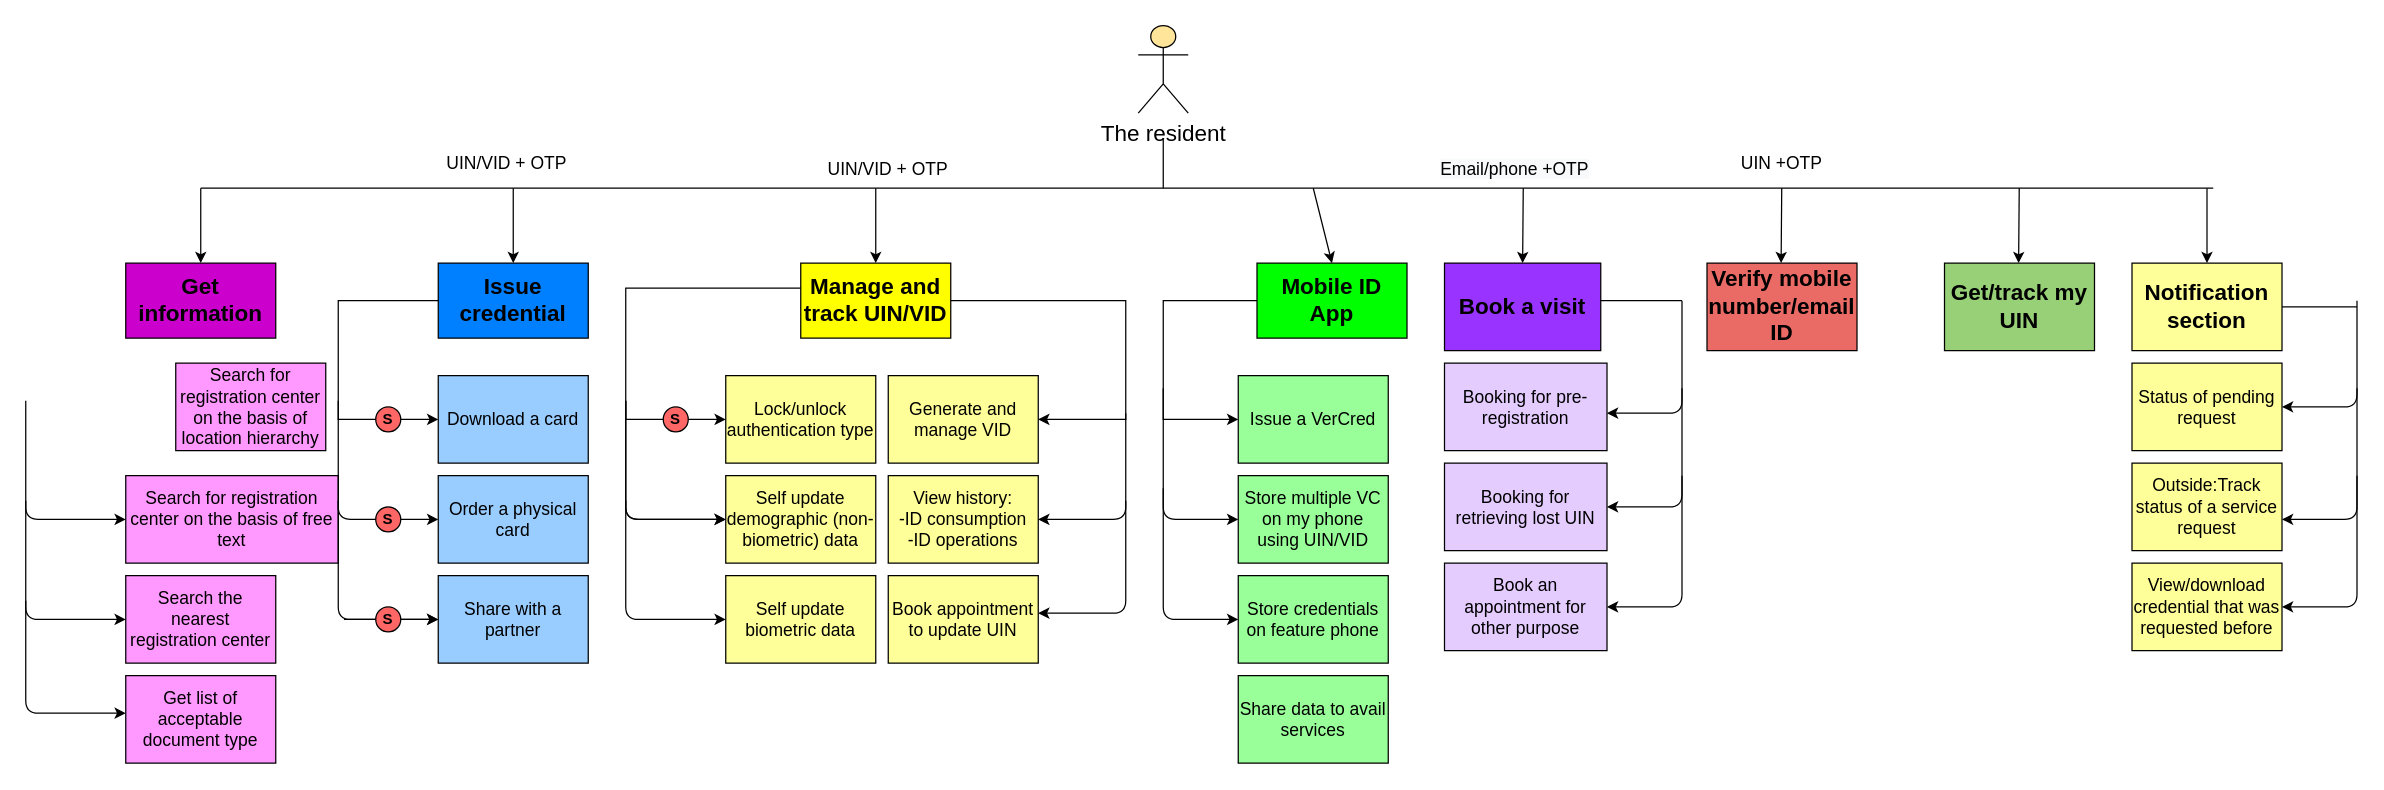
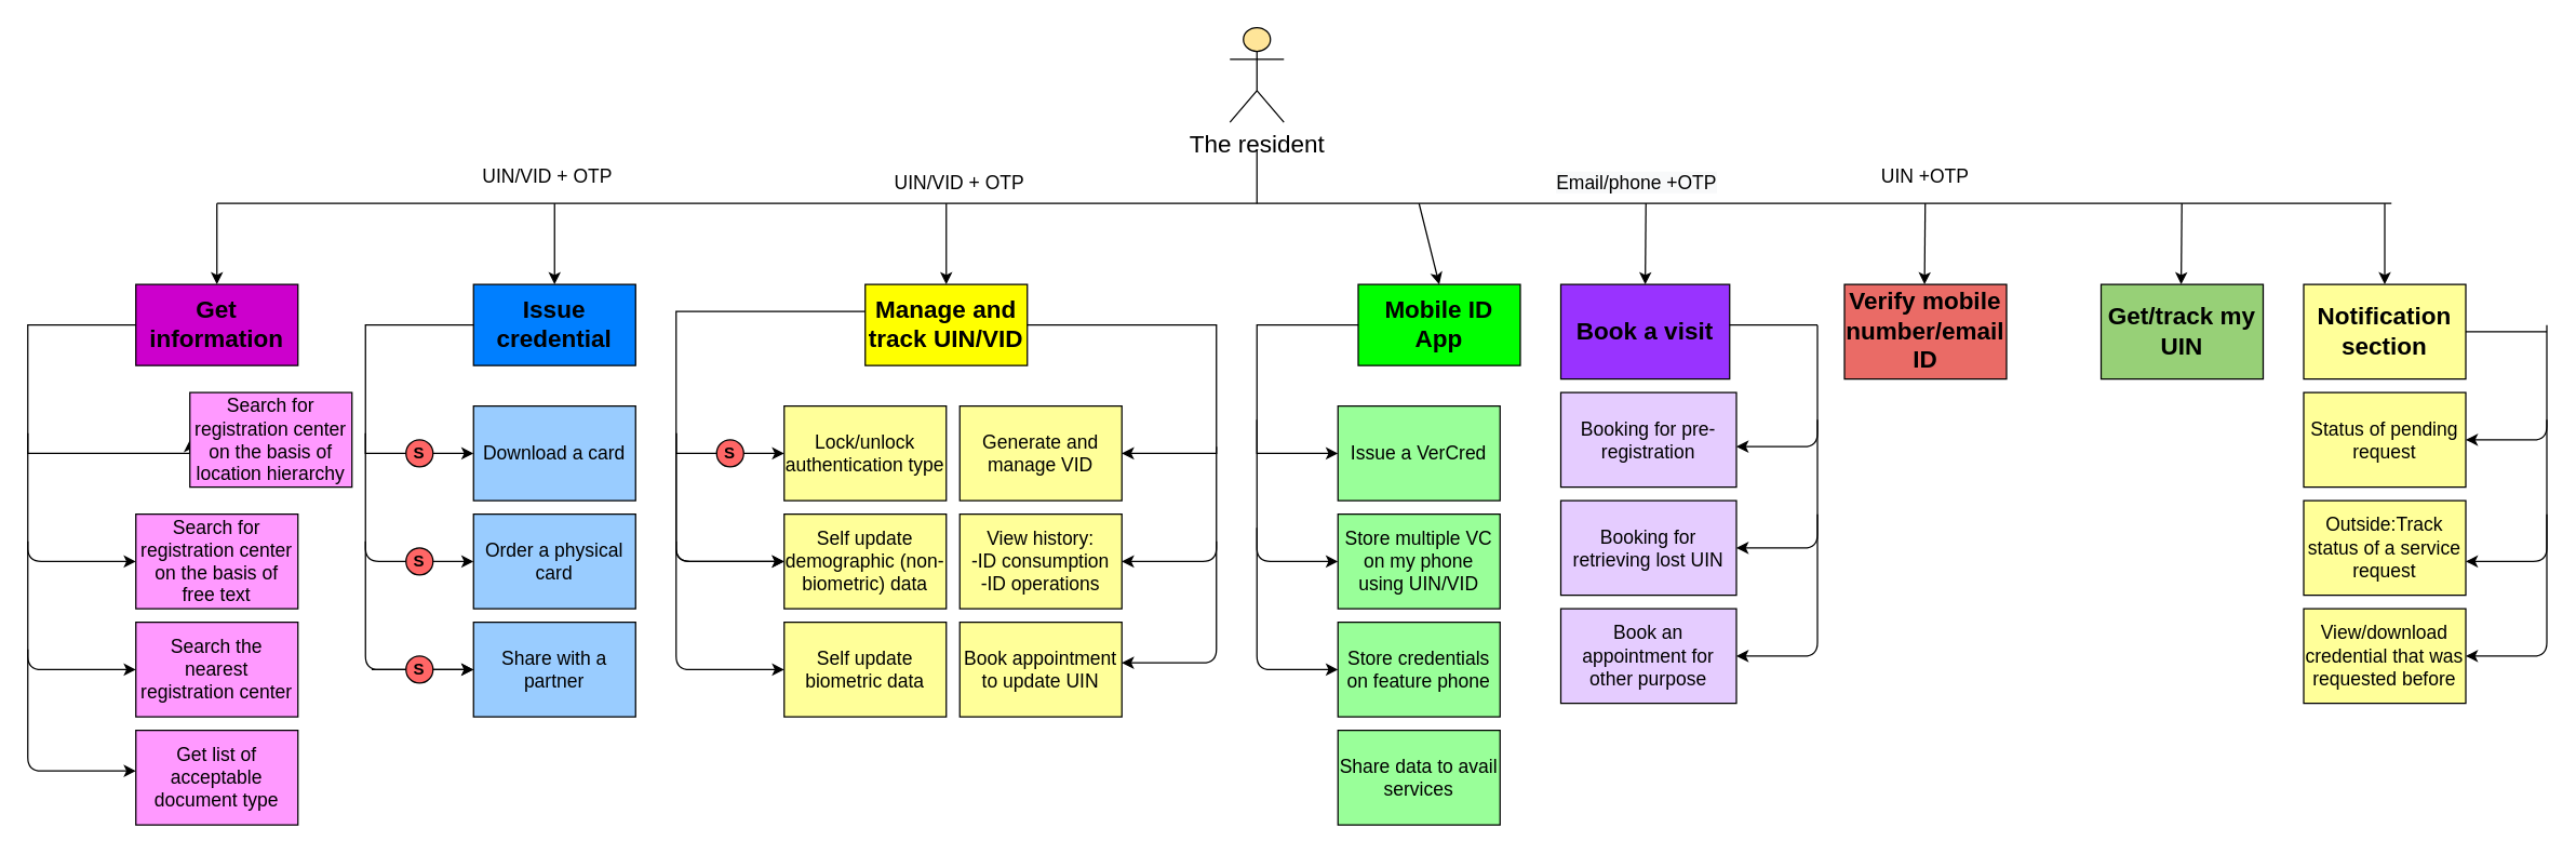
+ <mxCell id="10" value="" style="edgeStyle=orthogonalEdgeStyle;rounded=0;orthogonalLoop=1;jettySize=auto;html=1;entryX=0;entryY=0.5;entryDx=0;entryDy=0;" parent="1" source="11" target="12" edge="1"><mxGeometry relative="1" as="geometry"><mxPoint x="20" y="350" as="targetPoint" /><Array as="points"><mxPoint x="20" y="240" /><mxPoint x="20" y="335" /></Array></mxGeometry></mxCell>
- <mxCell id="17" value="&lt;font style=&quot;font-size: 14px&quot;&gt;Search for registration center on the basis of free text&lt;/font&gt;" style="rounded=0;whiteSpace=wrap;html=1;fillColor=#FF99FF;" parent="1" vertex="1"><mxGeometry x="100" y="380" width="170" height="70" as="geometry" /></mxCell>
+ <mxCell id="17" value="&lt;font style=&quot;font-size: 14px&quot;&gt;Search for registration center on the basis of free text&lt;/font&gt;" style="rounded=0;whiteSpace=wrap;html=1;fillColor=#FF99FF;" parent="1" vertex="1"><mxGeometry x="100" y="380" width="120" height="70" as="geometry" /></mxCell>
